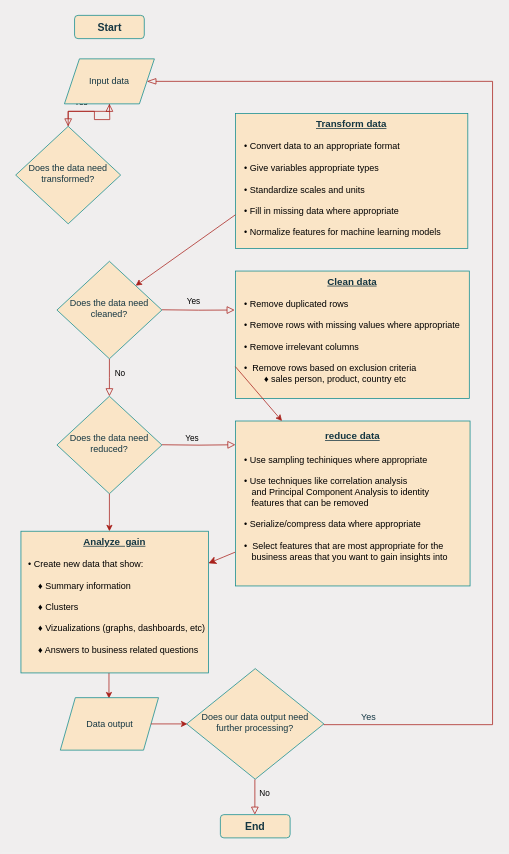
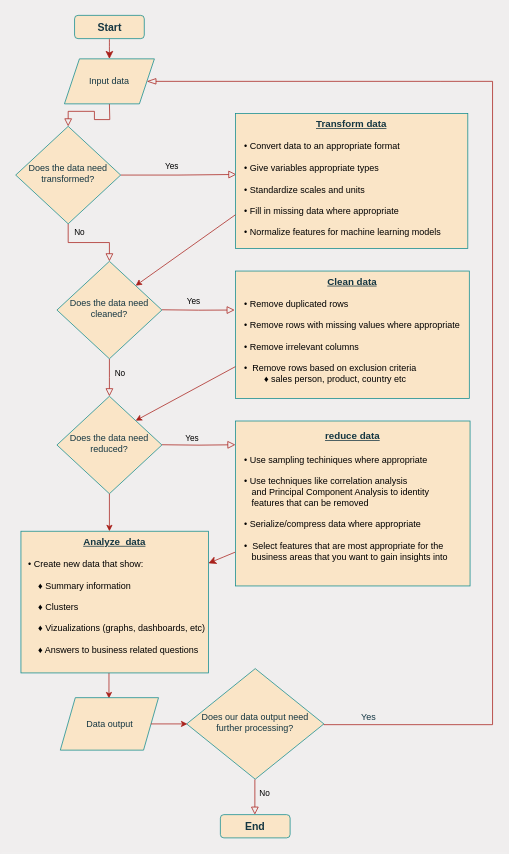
+ <mxCell id="31" style="edgeStyle=none;curved=1;rounded=0;orthogonalLoop=1;jettySize=auto;html=1;exitX=0.5;exitY=1;exitDx=0;exitDy=0;strokeColor=#A8201A;fontSize=12;fontColor=#143642;startSize=8;endSize=8;fillColor=#FAE5C7;entryX=0.5;entryY=0;entryDx=0;entryDy=0;" edge="1" parent="1" source="32" target="7"><mxGeometry relative="1" as="geometry"><mxPoint x="180" y="0.778" as="targetPoint" /></mxGeometry></mxCell>
- <mxCell id="4" value="Yes" style="edgeStyle=orthogonalEdgeStyle;rounded=0;html=1;jettySize=auto;orthogonalLoop=1;fontSize=11;endArrow=block;endFill=0;endSize=8;strokeWidth=1;shadow=0;labelBackgroundColor=none;strokeColor=#A8201A;fontColor=default;" parent="1" source="5" edge="1" target="7"><mxGeometry x="-0.121" y="12" relative="1" as="geometry"><mxPoint as="offset" /><mxPoint x="305" y="233" as="targetPoint" /></mxGeometry></mxCell>
+ <mxCell id="4" value="Yes" style="edgeStyle=orthogonalEdgeStyle;rounded=0;html=1;jettySize=auto;orthogonalLoop=1;fontSize=11;endArrow=block;endFill=0;endSize=8;strokeWidth=1;shadow=0;labelBackgroundColor=none;strokeColor=#A8201A;fontColor=default;entryX=0.004;entryY=0.451;entryDx=0;entryDy=0;entryPerimeter=0;" parent="1" source="5" edge="1" target="11"><mxGeometry x="-0.121" y="12" relative="1" as="geometry"><mxPoint as="offset" /><mxPoint x="305" y="233" as="targetPoint" /></mxGeometry></mxCell>
+ <mxCell id="3" value="No" style="rounded=0;html=1;jettySize=auto;orthogonalLoop=1;fontSize=11;endArrow=block;endFill=0;endSize=8;strokeWidth=1;shadow=0;labelBackgroundColor=none;edgeStyle=orthogonalEdgeStyle;strokeColor=#A8201A;fontColor=default;entryX=0.5;entryY=0;entryDx=0;entryDy=0;" parent="1" source="5" target="8" edge="1"><mxGeometry x="-0.24" y="14" relative="1" as="geometry"><mxPoint as="offset" /><mxPoint x="145" y="352" as="targetPoint" /></mxGeometry></mxCell>
- <mxCell id="21" value="" style="endArrow=classic;html=1;rounded=0;strokeColor=#A8201A;fontColor=#143642;fillColor=#FAE5C7;exitX=0;exitY=0.75;exitDx=0;exitDy=0;" parent="1" source="10" target="14" edge="1"><mxGeometry width="50" height="50" relative="1" as="geometry"><mxPoint x="346" y="468" as="sourcePoint" /><mxPoint x="187" y="562" as="targetPoint" /></mxGeometry></mxCell>
+ <mxCell id="21" value="" style="endArrow=classic;html=1;rounded=0;strokeColor=#A8201A;fontColor=#143642;fillColor=#FAE5C7;exitX=0;exitY=0.75;exitDx=0;exitDy=0;entryX=1;entryY=0;entryDx=0;entryDy=0;" parent="1" source="10" target="9" edge="1"><mxGeometry width="50" height="50" relative="1" as="geometry"><mxPoint x="346" y="468" as="sourcePoint" /><mxPoint x="187" y="562" as="targetPoint" /></mxGeometry></mxCell>
- <mxCell id="26" value="&lt;div style=&quot;text-align: left;&quot;&gt;Analyze&amp;nbsp; gain&lt;/div&gt;" style="rounded=0;whiteSpace=wrap;html=1;strokeColor=#0F8B8D;fontColor=#143642;fillColor=#FAE5C7;fontStyle=5;fontSize=13;verticalAlign=top;" vertex="1" parent="25"><mxGeometry width="250" height="189" as="geometry" /></mxCell>
+ <mxCell id="26" value="&lt;div style=&quot;text-align: left;&quot;&gt;Analyze&amp;nbsp; data&lt;/div&gt;" style="rounded=0;whiteSpace=wrap;html=1;strokeColor=#0F8B8D;fontColor=#143642;fillColor=#FAE5C7;fontStyle=5;fontSize=13;verticalAlign=top;" vertex="1" parent="25"><mxGeometry width="250" height="189" as="geometry" /></mxCell>
